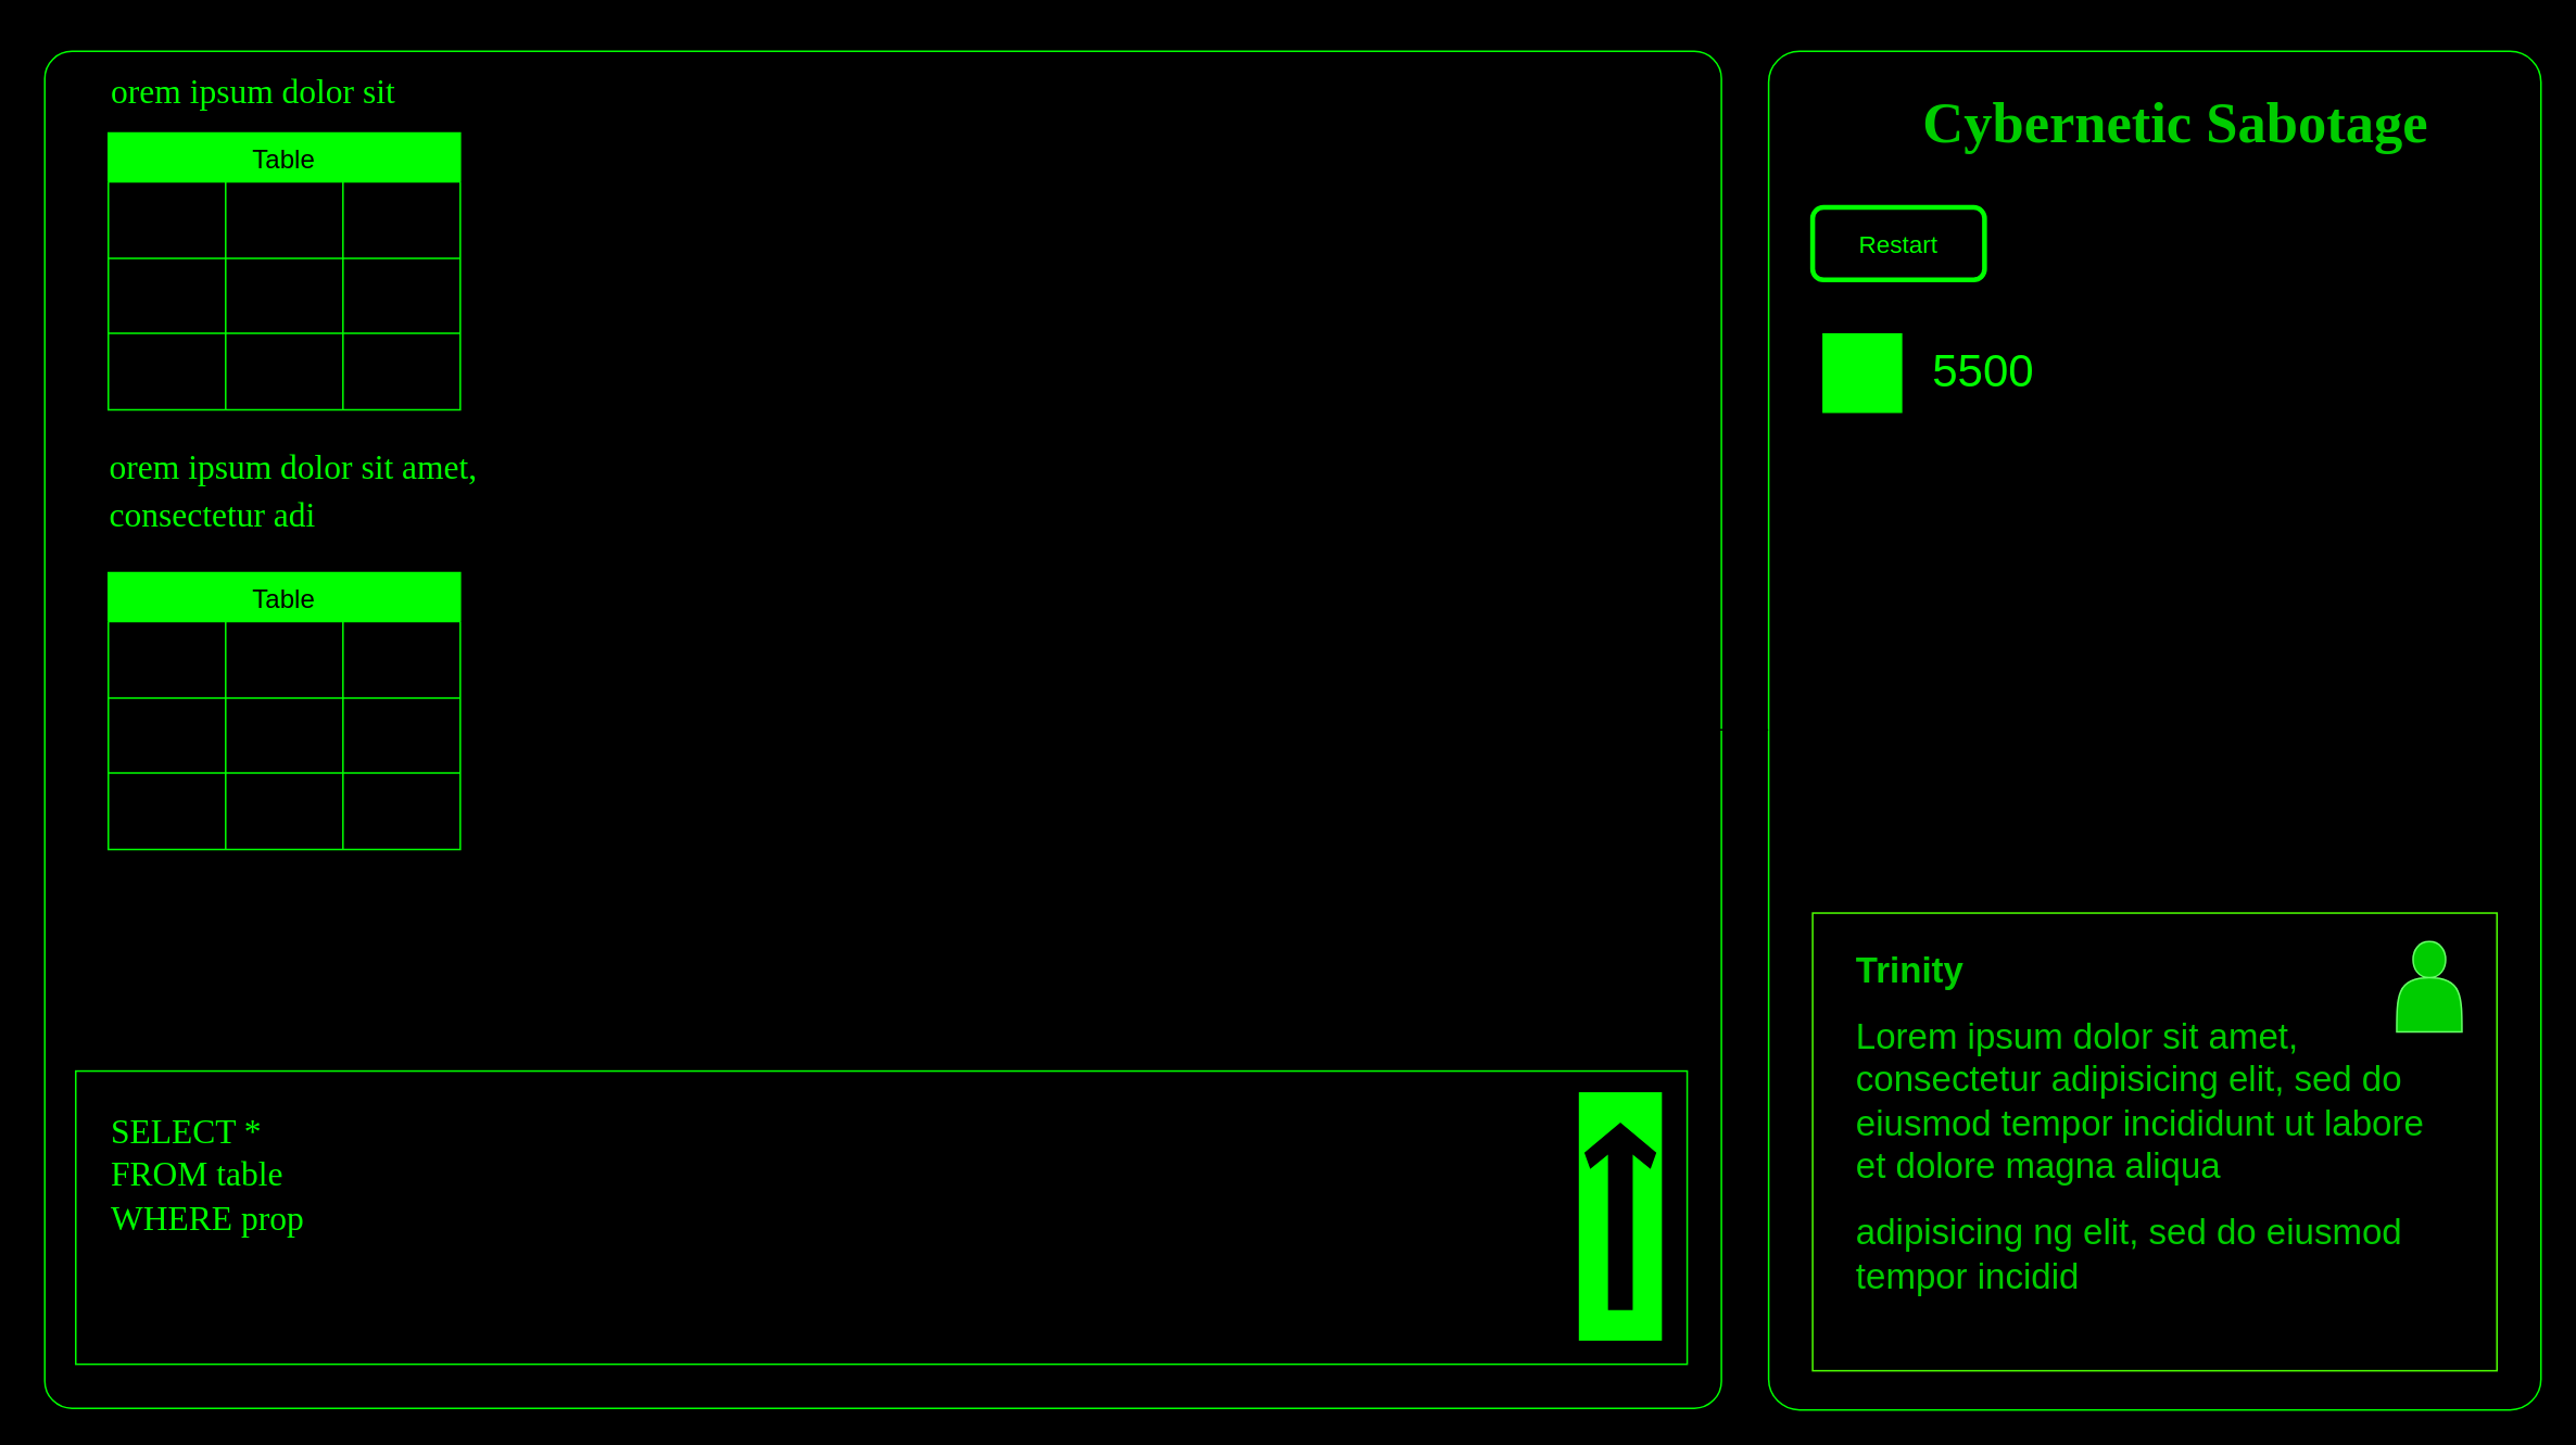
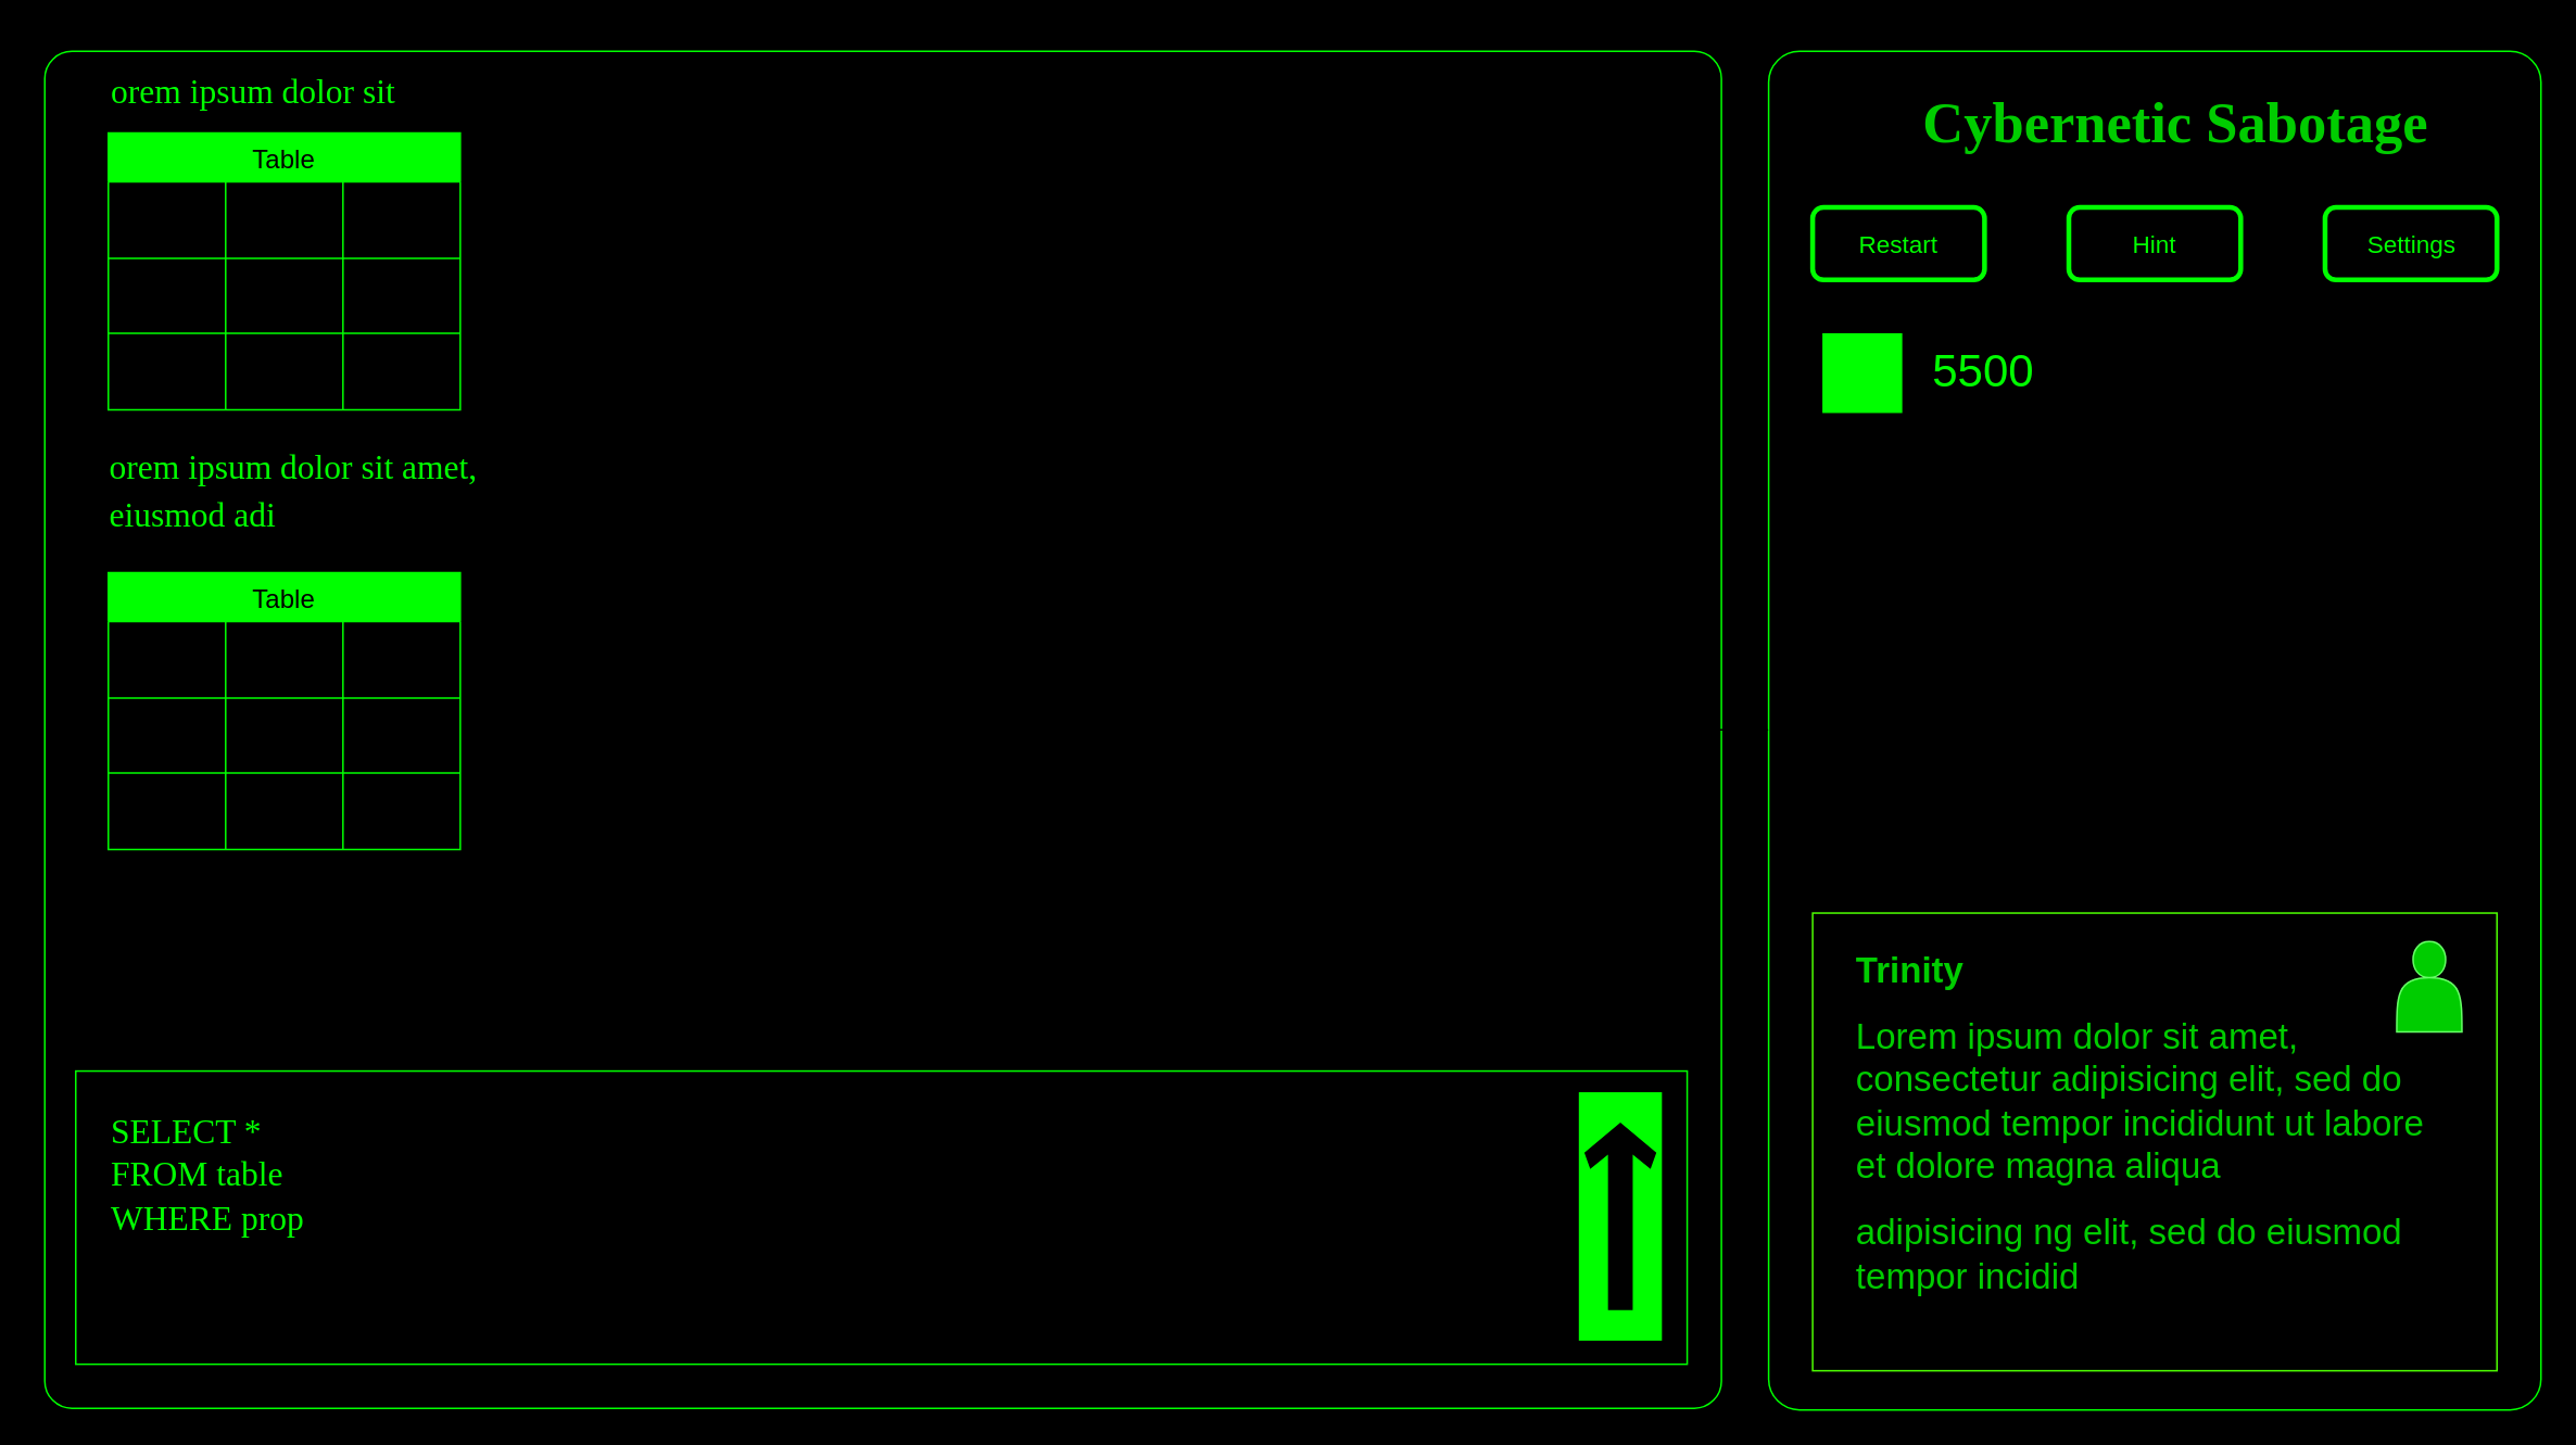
+ <mxCell id="11" value="&lt;font color=&quot;#00ff00&quot; style=&quot;font-size: 15px;&quot;&gt;Hint&lt;/font&gt;" style="rounded=1;html=1;shadow=0;dashed=0;whiteSpace=wrap;fontSize=10;fillColor=none;align=center;strokeColor=#00FF00;fontColor=#ffffff;strokeWidth=3;" parent="1" vertex="1"><mxGeometry x="1269.25" y="126.78" width="105.5" height="44.44" as="geometry" /></mxCell>
+ <mxCell id="12" value="&lt;font color=&quot;#00ff00&quot; style=&quot;font-size: 15px;&quot;&gt;Settings&lt;/font&gt;" style="rounded=1;html=1;shadow=0;dashed=0;whiteSpace=wrap;fontSize=10;fillColor=none;align=center;strokeColor=#00FF00;fontColor=#ffffff;strokeWidth=3;" parent="1" vertex="1"><mxGeometry x="1426.5" y="126.78" width="105.5" height="44.44" as="geometry" /></mxCell>
- <mxCell id="30" value="&lt;h1 style=&quot;border-color: var(--border-color); text-align: left;&quot;&gt;&lt;font face=&quot;Lucida Console&quot; color=&quot;#00ff00&quot; style=&quot;font-size: 21px; font-weight: normal;&quot;&gt;orem ipsum dolor sit amet, consectetur adi&lt;/font&gt;&lt;/h1&gt;" style="text;html=1;strokeColor=none;fillColor=none;align=center;verticalAlign=middle;whiteSpace=wrap;rounded=0;" parent="1" vertex="1"><mxGeometry x="66" y="218" width="276" height="163" as="geometry" /></mxCell>
+ <mxCell id="30" value="&lt;h1 style=&quot;border-color: var(--border-color); text-align: left;&quot;&gt;&lt;font face=&quot;Lucida Console&quot; color=&quot;#00ff00&quot; style=&quot;font-size: 21px; font-weight: normal;&quot;&gt;orem ipsum dolor sit amet, eiusmod adi&lt;/font&gt;&lt;/h1&gt;" style="text;html=1;strokeColor=none;fillColor=none;align=center;verticalAlign=middle;whiteSpace=wrap;rounded=0;" parent="1" vertex="1"><mxGeometry x="66" y="218" width="276" height="163" as="geometry" /></mxCell>
